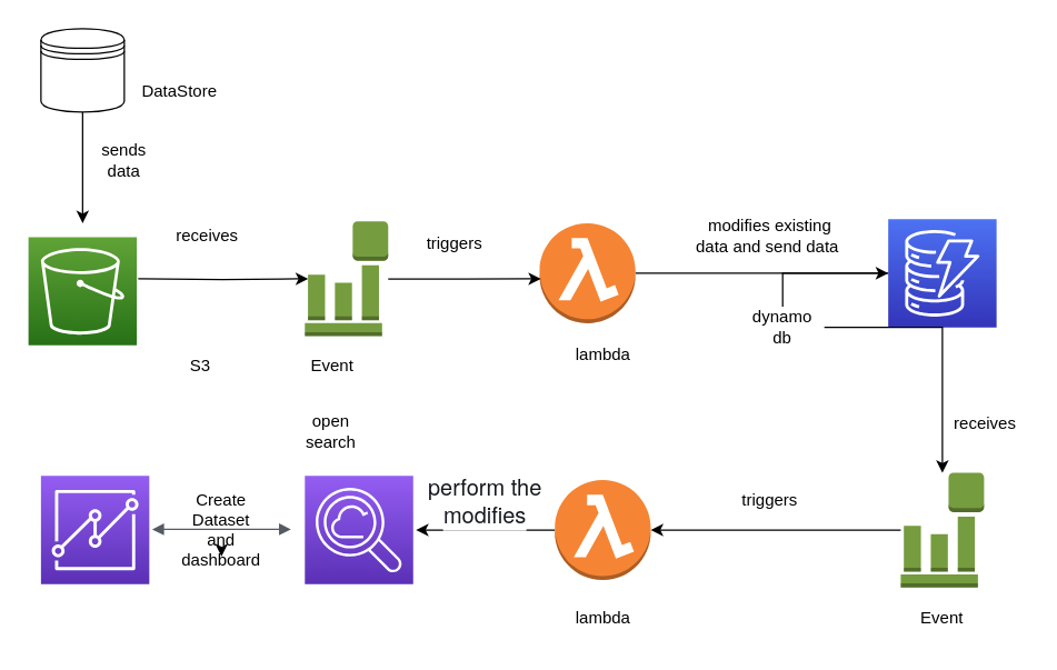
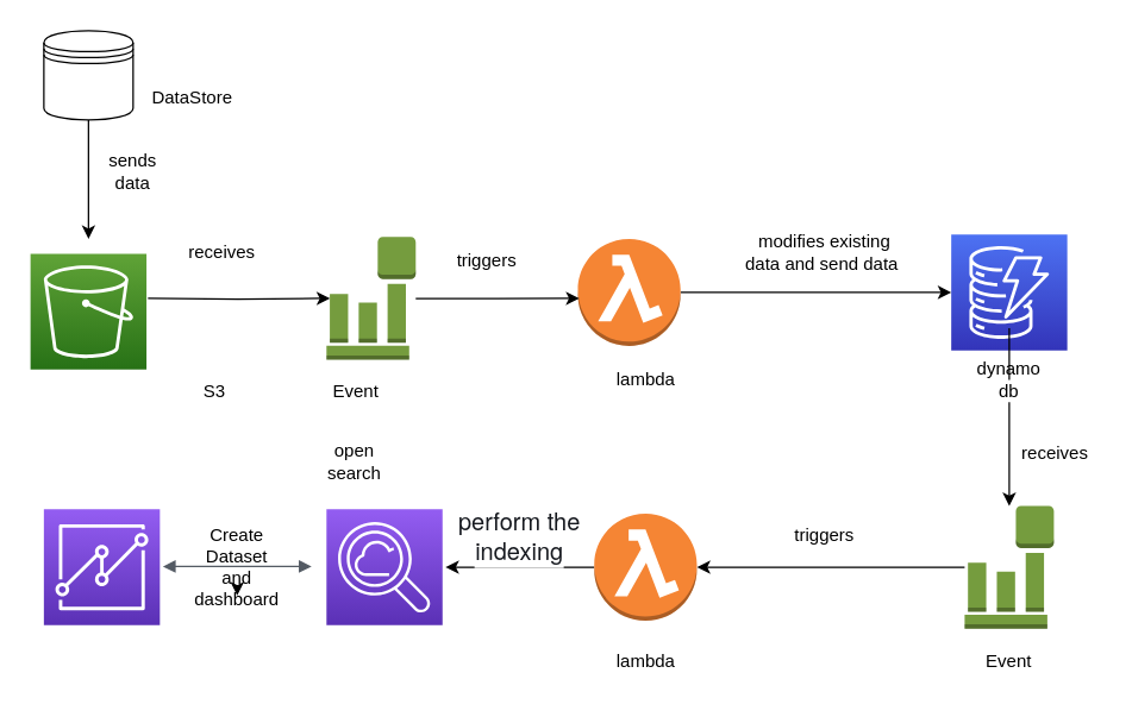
- <mxCell id="16" value="dynamo db" style="text;html=1;strokeColor=none;fillColor=none;align=center;verticalAlign=middle;whiteSpace=wrap;rounded=0;" parent="1" vertex="1"><mxGeometry x="533" y="220" width="60" height="30" as="geometry" /></mxCell>
+ <mxCell id="16" value="dynamo db" style="text;html=1;strokeColor=none;fillColor=none;align=center;verticalAlign=middle;whiteSpace=wrap;rounded=0;" parent="1" vertex="1"><mxGeometry x="648" y="240" width="60" height="30" as="geometry" /></mxCell>
- <mxCell id="31" value="&lt;span style=&quot;font-size: 16px; font-style: normal; font-weight: 400; letter-spacing: normal; text-indent: 0px; text-transform: none; word-spacing: 0px; text-decoration: none; color: rgb(22, 25, 31); font-family: &amp;quot;amazon ember&amp;quot;, &amp;quot;helvetica neue&amp;quot;, roboto, arial, sans-serif; background-color: rgb(255, 255, 255); float: none; display: inline;&quot;&gt;perform the modifies&lt;/span&gt;" style="text;html=1;strokeColor=none;fillColor=none;align=center;verticalAlign=middle;whiteSpace=wrap;rounded=0;" parent="1" vertex="1"><mxGeometry x="299" y="345" width="100" height="30" as="geometry" /></mxCell>
+ <mxCell id="31" value="&lt;span style=&quot;font-size: 16px; font-style: normal; font-weight: 400; letter-spacing: normal; text-indent: 0px; text-transform: none; word-spacing: 0px; text-decoration: none; color: rgb(22, 25, 31); font-family: &amp;quot;amazon ember&amp;quot;, &amp;quot;helvetica neue&amp;quot;, roboto, arial, sans-serif; background-color: rgb(255, 255, 255); float: none; display: inline;&quot;&gt;perform the indexing&lt;/span&gt;" style="text;html=1;strokeColor=none;fillColor=none;align=center;verticalAlign=middle;whiteSpace=wrap;rounded=0;" parent="1" vertex="1"><mxGeometry x="299" y="345" width="100" height="30" as="geometry" /></mxCell>
